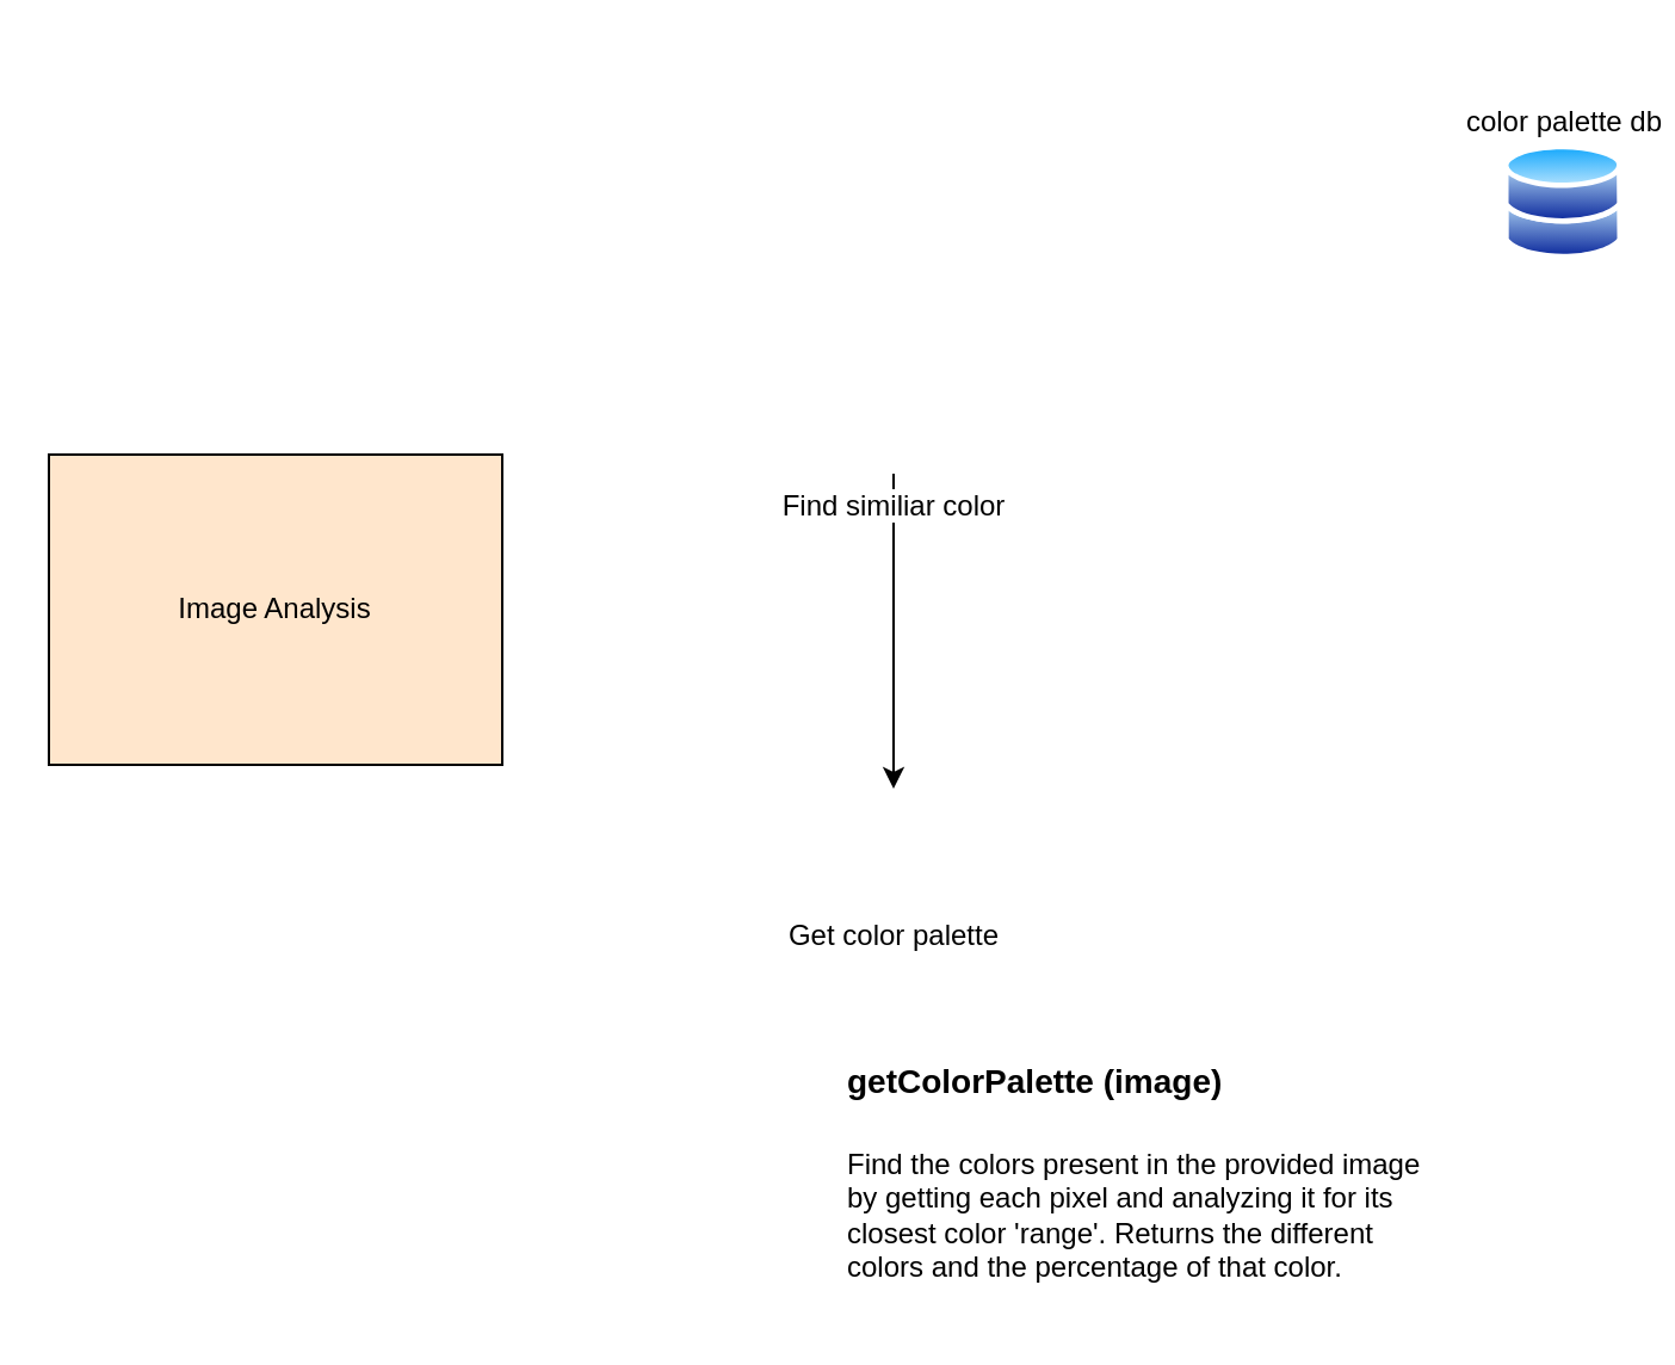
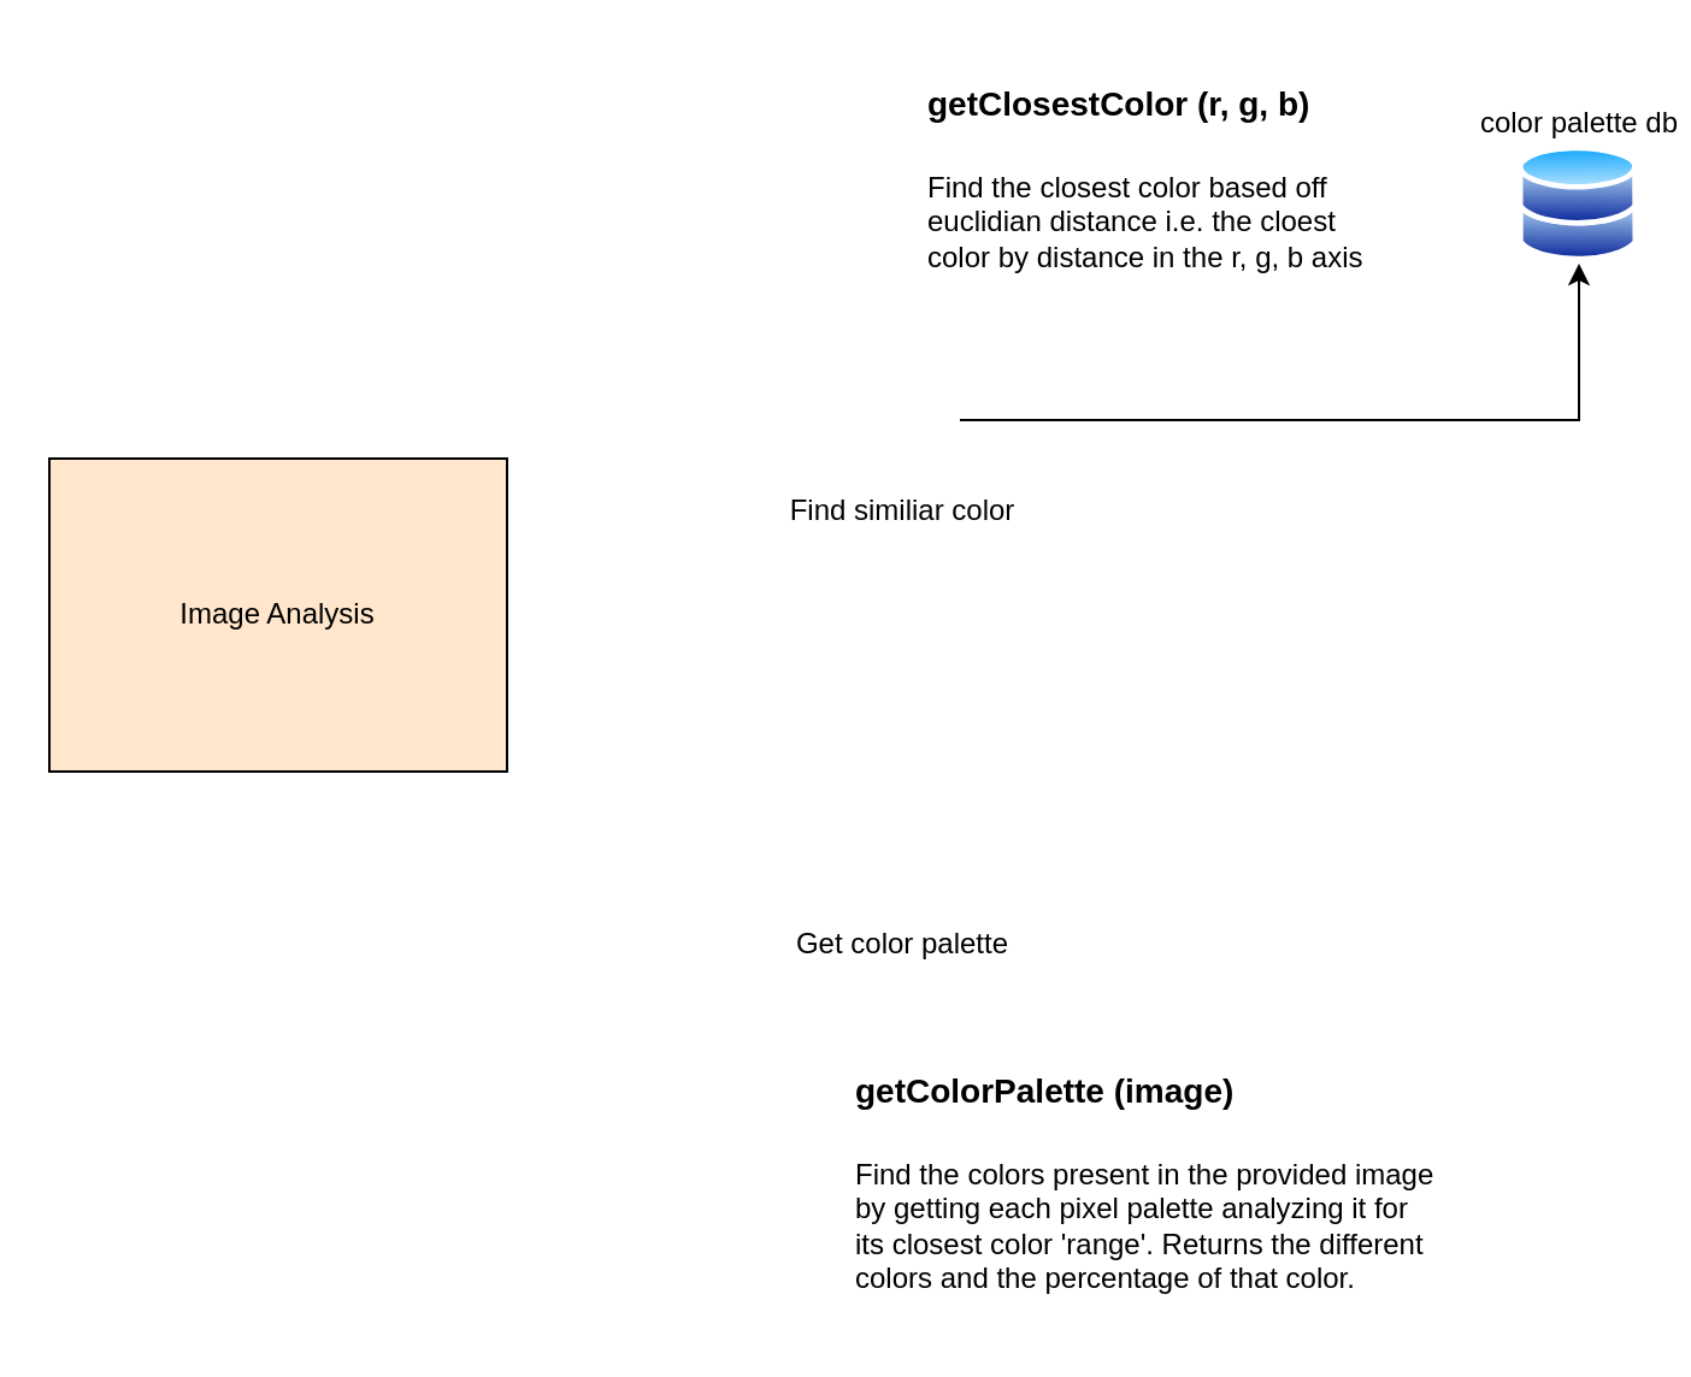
+ <mxCell id="7" value="&lt;h1&gt;&lt;font style=&quot;font-size: 14px;&quot;&gt;getClosestColor (r, g, b)&lt;/font&gt;&lt;/h1&gt;&lt;p&gt;Find the closest color based off euclidian distance i.e. the cloest color by distance in the r, g, b axis&lt;/p&gt;" style="text;html=1;strokeColor=none;fillColor=none;spacing=5;spacingTop=-20;whiteSpace=wrap;overflow=hidden;rounded=0;" vertex="1" parent="1"><mxGeometry x="380" y="20" width="190" height="120" as="geometry" /></mxCell>
- <mxCell id="4" style="edgeStyle=orthogonalEdgeStyle;rounded=0;orthogonalLoop=1;jettySize=auto;html=1;" edge="1" parent="1" source="5" target="6"><mxGeometry relative="1" as="geometry" /></mxCell>
+ <mxCell id="4" style="edgeStyle=orthogonalEdgeStyle;rounded=0;orthogonalLoop=1;jettySize=auto;html=1;entryX=0.5;entryY=1;entryDx=0;entryDy=0;" edge="1" parent="1" source="5" target="3"><mxGeometry relative="1" as="geometry" /></mxCell>
- <mxCell id="8" value="&lt;h1&gt;&lt;font style=&quot;font-size: 14px;&quot;&gt;getColorPalette (image)&lt;/font&gt;&lt;/h1&gt;&lt;p&gt;Find the colors present in the provided image by getting each pixel and analyzing it for its closest color 'range'. Returns the different colors and the percentage of that color.&amp;nbsp;&lt;/p&gt;" style="text;html=1;strokeColor=none;fillColor=none;spacing=5;spacingTop=-20;whiteSpace=wrap;overflow=hidden;rounded=0;" vertex="1" parent="1"><mxGeometry x="350" y="430" width="250" height="120" as="geometry" /></mxCell>
+ <mxCell id="8" value="&lt;h1&gt;&lt;font style=&quot;font-size: 14px;&quot;&gt;getColorPalette (image)&lt;/font&gt;&lt;/h1&gt;&lt;p&gt;Find the colors present in the provided image by getting each pixel palette analyzing it for its closest color 'range'. Returns the different colors and the percentage of that color.&amp;nbsp;&lt;/p&gt;" style="text;html=1;strokeColor=none;fillColor=none;spacing=5;spacingTop=-20;whiteSpace=wrap;overflow=hidden;rounded=0;" vertex="1" parent="1"><mxGeometry x="350" y="430" width="250" height="120" as="geometry" /></mxCell>
